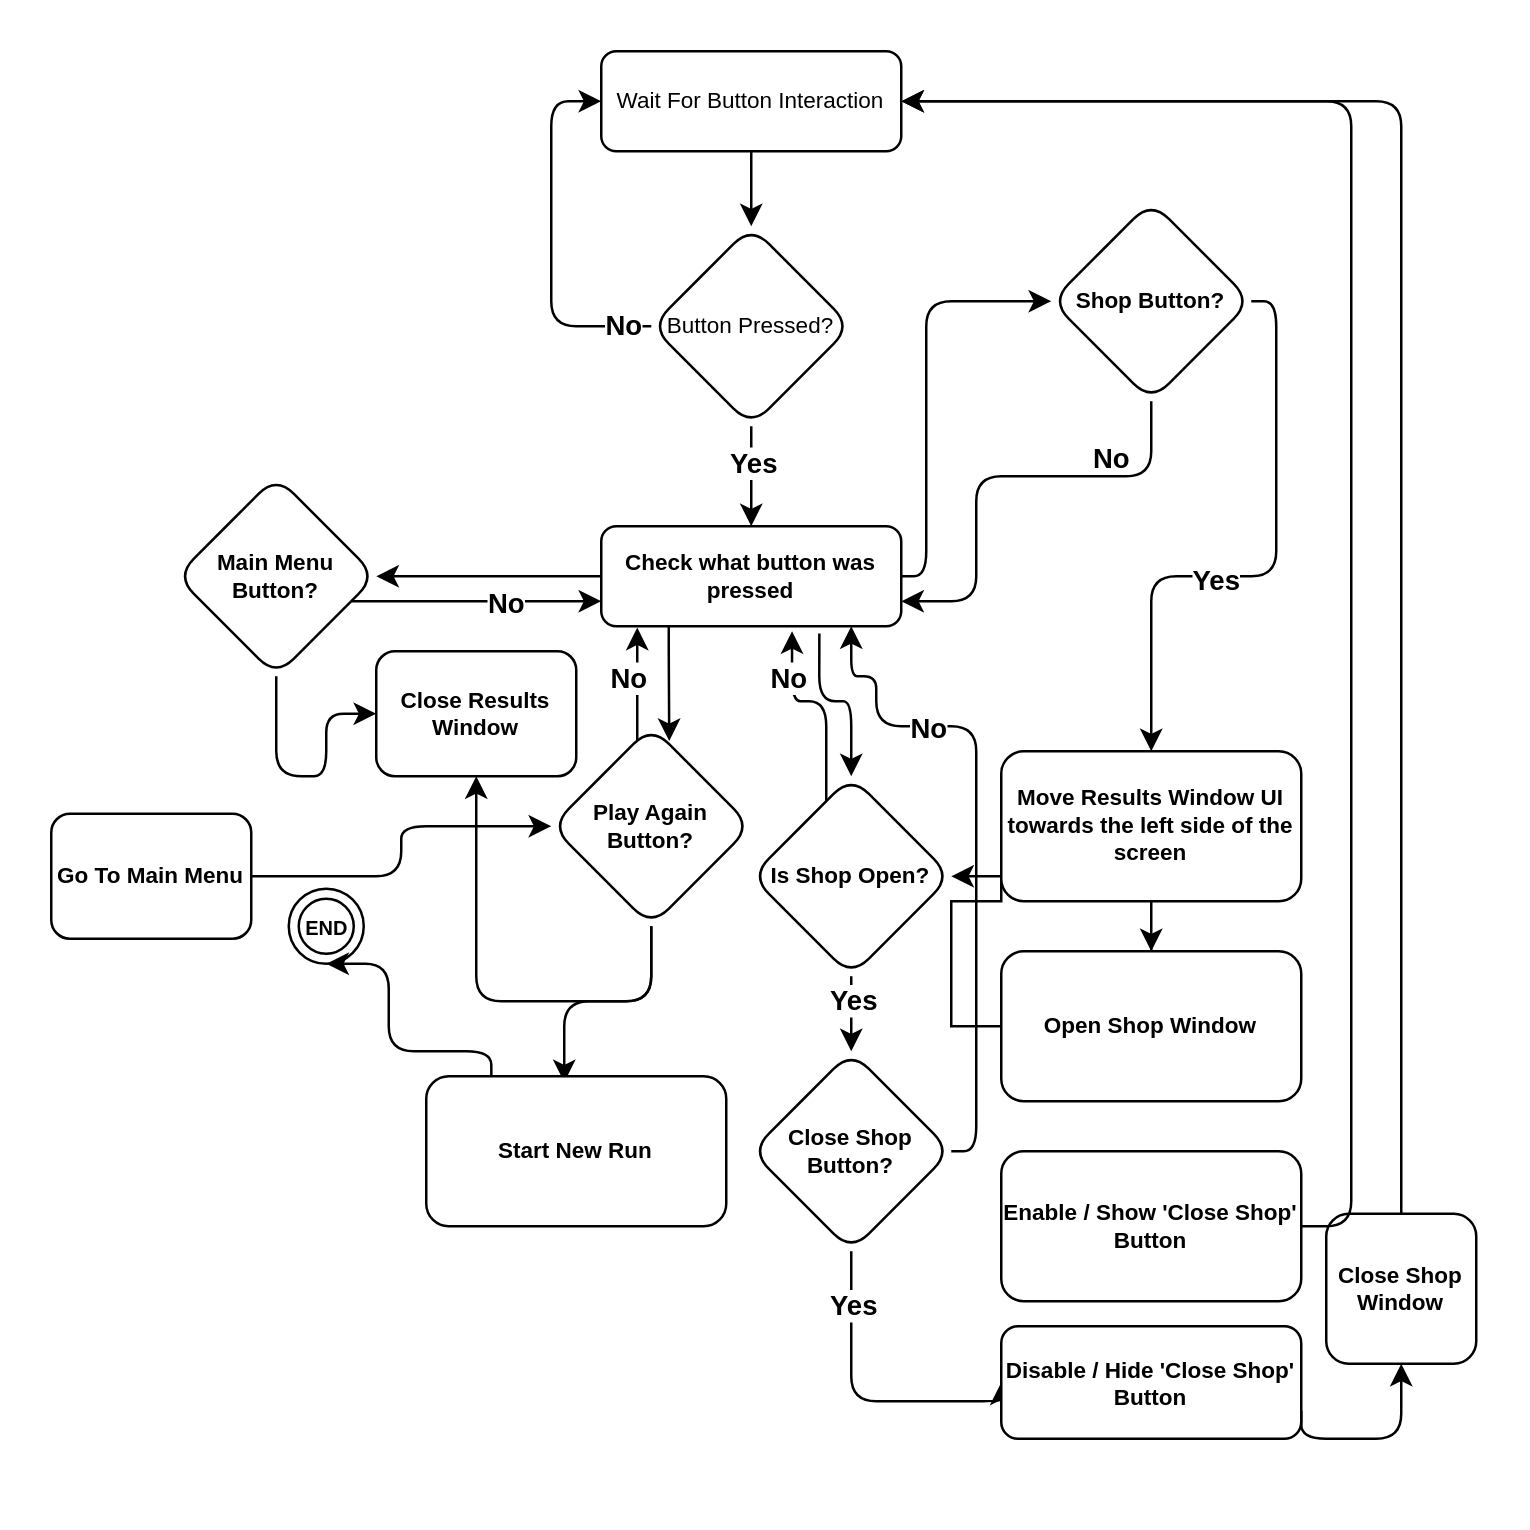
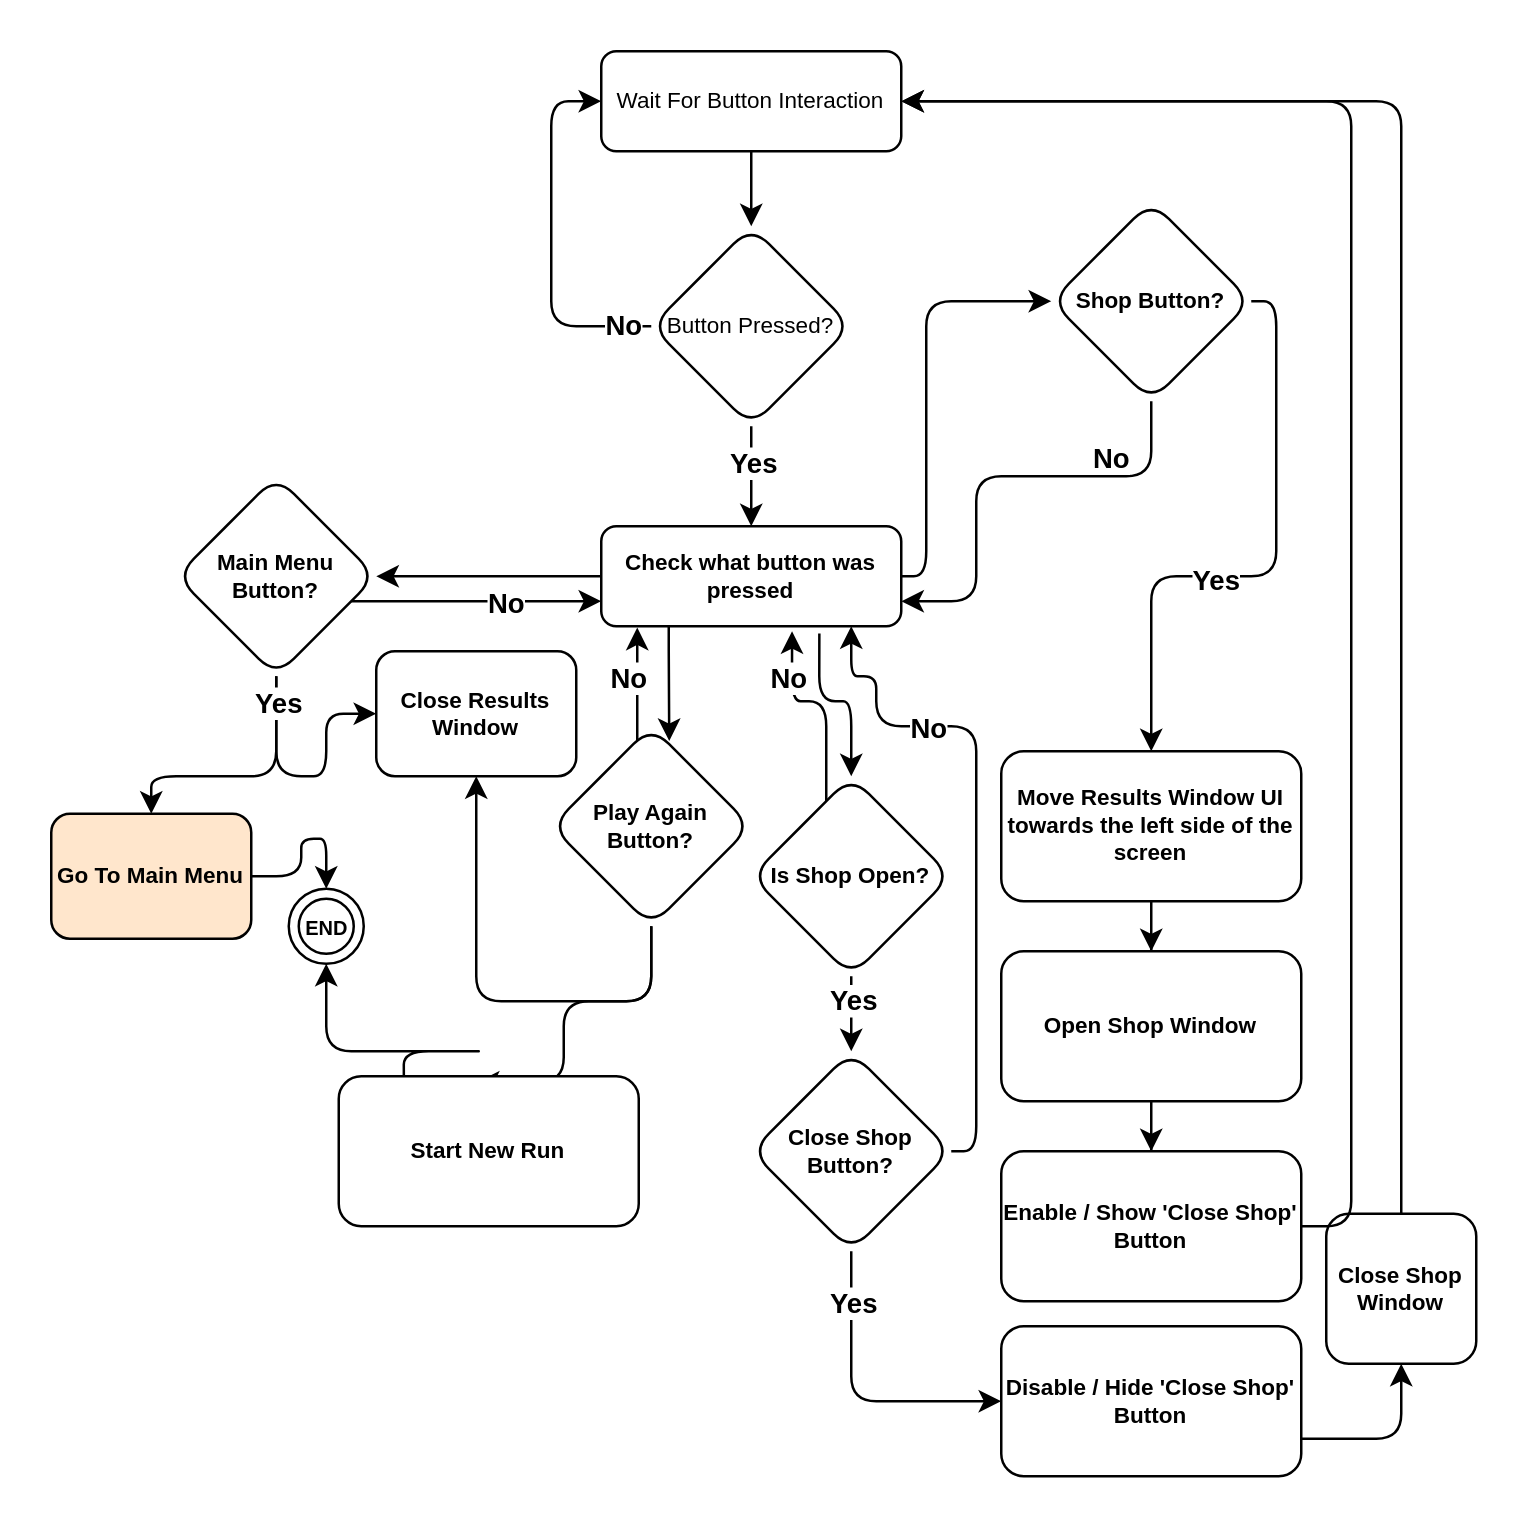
+ <mxCell id="22" style="edgeStyle=orthogonalEdgeStyle;rounded=1;orthogonalLoop=1;jettySize=auto;html=1;entryX=0.5;entryY=0;entryDx=0;entryDy=0;exitX=0.5;exitY=1;exitDx=0;exitDy=0;" edge="1" parent="1" source="24" target="32"><mxGeometry relative="1" as="geometry"><Array as="points"><mxPoint x="110" y="310" /><mxPoint x="60" y="310" /></Array></mxGeometry></mxCell>
+ <mxCell id="23" value="&lt;b&gt;Yes&lt;/b&gt;" style="edgeLabel;html=1;align=center;verticalAlign=middle;resizable=0;points=[];" vertex="1" connectable="0" parent="22"><mxGeometry x="-0.748" y="-1" relative="1" as="geometry"><mxPoint x="1" y="-3" as="offset" /></mxGeometry></mxCell>
- <mxCell id="31" style="edgeStyle=orthogonalEdgeStyle;rounded=1;orthogonalLoop=1;jettySize=auto;html=1;" edge="1" parent="1" source="32" target="18"><mxGeometry relative="1" as="geometry" /></mxCell>
+ <mxCell id="31" style="edgeStyle=orthogonalEdgeStyle;rounded=1;orthogonalLoop=1;jettySize=auto;html=1;entryX=0.5;entryY=0;entryDx=0;entryDy=0;" edge="1" parent="1" source="32" target="33"><mxGeometry relative="1" as="geometry" /></mxCell>
- <mxCell id="32" value="&lt;b&gt;Go To Main Menu&lt;/b&gt;" style="whiteSpace=wrap;html=1;fontSize=9;rounded=1;glass=0;strokeWidth=1;shadow=0;" vertex="1" parent="1"><mxGeometry x="20" y="325" width="80" height="50" as="geometry" /></mxCell>
+ <mxCell id="32" value="&lt;b&gt;Go To Main Menu&lt;/b&gt;" style="whiteSpace=wrap;html=1;fontSize=9;rounded=1;glass=0;strokeWidth=1;shadow=0;fillColor=#ffe6cc;" vertex="1" parent="1"><mxGeometry x="20" y="325" width="80" height="50" as="geometry" /></mxCell>
- <mxCell id="36" style="edgeStyle=orthogonalEdgeStyle;rounded=0;orthogonalLoop=1;jettySize=auto;html=1;" edge="1" parent="1" source="37" target="42"><mxGeometry relative="1" as="geometry" /></mxCell>
+ <mxCell id="36" style="edgeStyle=orthogonalEdgeStyle;rounded=0;orthogonalLoop=1;jettySize=auto;html=1;entryX=0.5;entryY=0;entryDx=0;entryDy=0;" edge="1" parent="1" source="37" target="53"><mxGeometry relative="1" as="geometry" /></mxCell>
- <mxCell id="35" value="&lt;b&gt;Start New Run&lt;/b&gt;" style="whiteSpace=wrap;html=1;fontSize=9;rounded=1;glass=0;strokeWidth=1;shadow=0;" vertex="1" parent="1"><mxGeometry x="170" y="430" width="120" height="60" as="geometry" /></mxCell>
+ <mxCell id="35" value="&lt;b&gt;Start New Run&lt;/b&gt;" style="whiteSpace=wrap;html=1;fontSize=9;rounded=1;glass=0;strokeWidth=1;shadow=0;" vertex="1" parent="1"><mxGeometry x="135" y="430" width="120" height="60" as="geometry" /></mxCell>
- <mxCell id="55" value="&lt;b&gt;Disable / Hide 'Close Shop' Button&lt;/b&gt;" style="whiteSpace=wrap;html=1;fontSize=9;rounded=1;glass=0;strokeWidth=1;shadow=0;" vertex="1" parent="1"><mxGeometry x="400" y="530" width="120" height="45" as="geometry" /></mxCell>
+ <mxCell id="55" value="&lt;b&gt;Disable / Hide 'Close Shop' Button&lt;/b&gt;" style="whiteSpace=wrap;html=1;fontSize=9;rounded=1;glass=0;strokeWidth=1;shadow=0;" vertex="1" parent="1"><mxGeometry x="400" y="530" width="120" height="60" as="geometry" /></mxCell>
